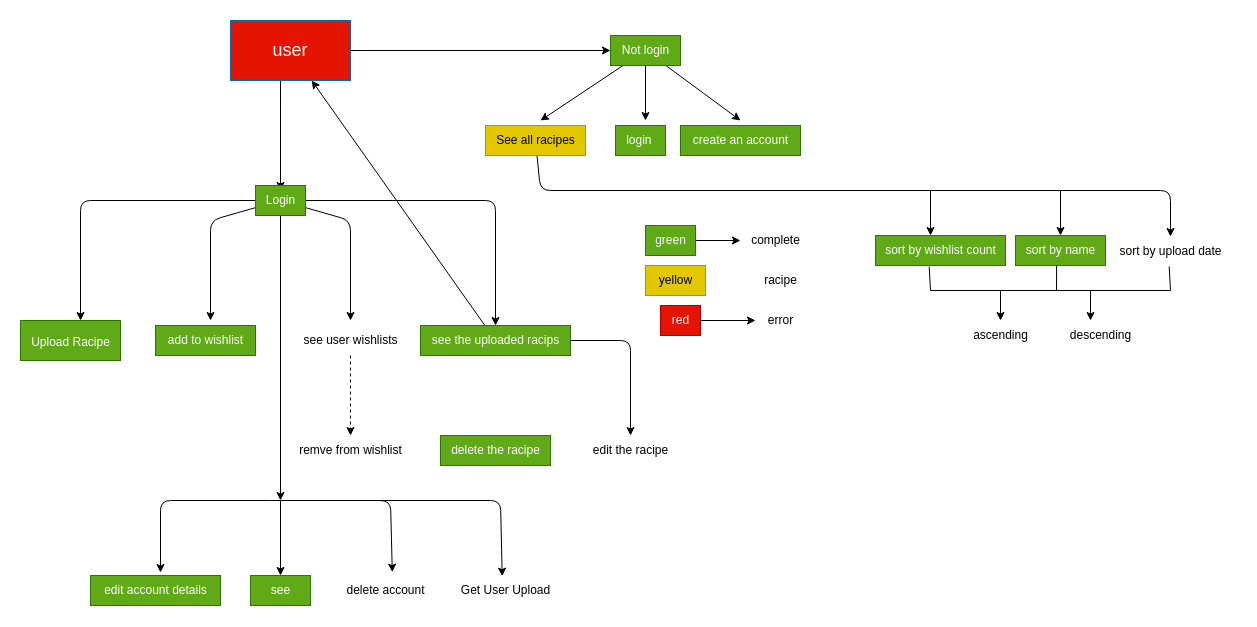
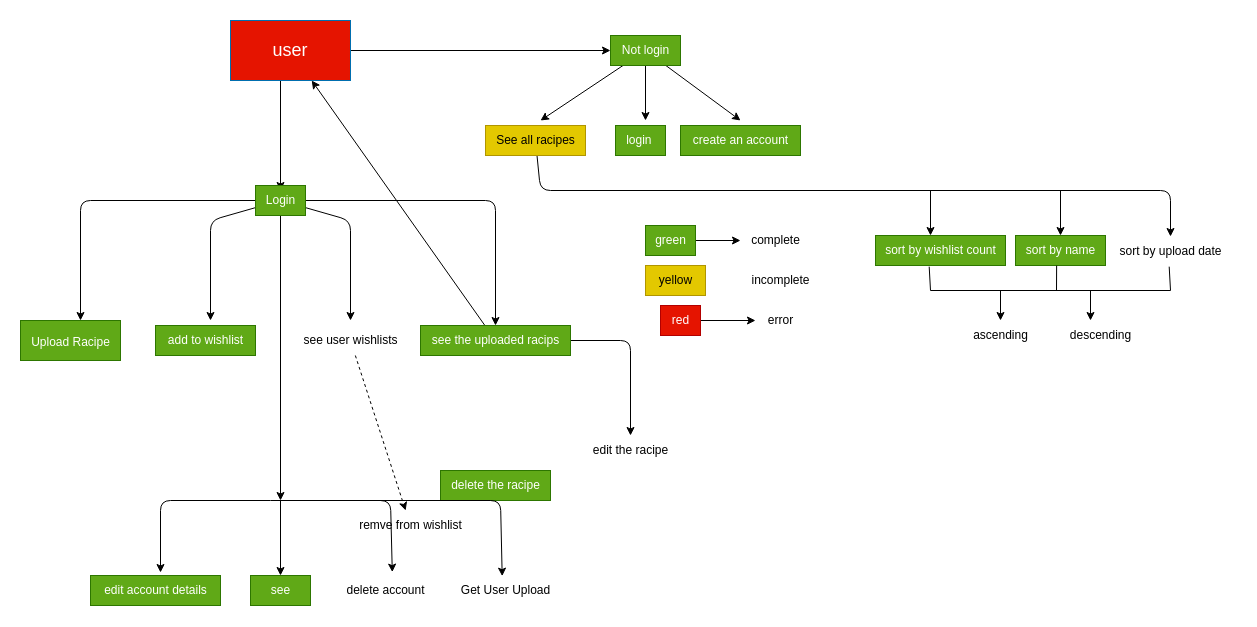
- <mxCell id="37" value="racipe" style="text;html=1;align=center;verticalAlign=middle;resizable=0;points=[];autosize=1;strokeColor=none;fillColor=none;" parent="1" vertex="1"><mxGeometry x="740" y="265" width="80" height="30" as="geometry" /></mxCell>
+ <mxCell id="37" value="incomplete" style="text;html=1;align=center;verticalAlign=middle;resizable=0;points=[];autosize=1;strokeColor=none;fillColor=none;" parent="1" vertex="1"><mxGeometry x="740" y="265" width="80" height="30" as="geometry" /></mxCell>
- <mxCell id="28" value="remve from wishlist" style="text;html=1;align=center;verticalAlign=middle;resizable=0;points=[];autosize=1;strokeColor=none;fillColor=none;fontSize=12;" parent="1" vertex="1"><mxGeometry x="285" y="435" width="130" height="30" as="geometry" /></mxCell>
+ <mxCell id="28" value="remve from wishlist" style="text;html=1;align=center;verticalAlign=middle;resizable=0;points=[];autosize=1;strokeColor=none;fillColor=none;fontSize=12;" parent="1" vertex="1"><mxGeometry x="345" y="510" width="130" height="30" as="geometry" /></mxCell>
- <mxCell id="26" value="delete the racipe" style="text;html=1;align=center;verticalAlign=middle;resizable=0;points=[];autosize=1;strokeColor=#2D7600;fillColor=#60a917;fontSize=12;fontColor=#ffffff;" parent="1" vertex="1"><mxGeometry x="440" y="435" width="110" height="30" as="geometry" /></mxCell>
+ <mxCell id="26" value="delete the racipe" style="text;html=1;align=center;verticalAlign=middle;resizable=0;points=[];autosize=1;strokeColor=#2D7600;fillColor=#60a917;fontSize=12;fontColor=#ffffff;" parent="1" vertex="1"><mxGeometry x="440" y="470" width="110" height="30" as="geometry" /></mxCell>
